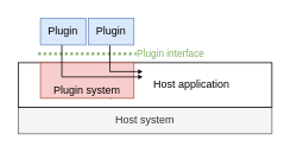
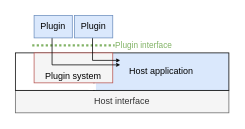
- <mxCell id="8" value="Plugin system" style="rounded=0;whiteSpace=wrap;html=1;fillColor=#f8cecc;strokeColor=#b85450;verticalAlign=bottom;" vertex="1" parent="1"><mxGeometry x="45" y="70" width="105" height="40" as="geometry" /></mxCell>
+ <mxCell id="8" value="Plugin system" style="rounded=0;whiteSpace=wrap;html=1;fillColor=#f5f5f5;strokeColor=#b85450;verticalAlign=bottom;" vertex="1" parent="1"><mxGeometry x="45" y="70" width="105" height="40" as="geometry" /></mxCell>
- <mxCell id="6" value="Host application" style="rounded=0;whiteSpace=wrap;html=1;align=center;" vertex="1" parent="1"><mxGeometry x="125" y="70" width="180" height="50" as="geometry" /></mxCell>
+ <mxCell id="6" value="Host application" style="rounded=0;whiteSpace=wrap;html=1;align=center;fillColor=#dae8fc;" vertex="1" parent="1"><mxGeometry x="125" y="70" width="180" height="50" as="geometry" /></mxCell>
- <mxCell id="2" value="Host system" style="rounded=0;whiteSpace=wrap;html=1;fillColor=#f5f5f5;fontColor=#333333;strokeColor=#666666;" vertex="1" parent="1"><mxGeometry x="20" y="120" width="285" height="30" as="geometry" /></mxCell>
+ <mxCell id="2" value="Host interface" style="rounded=0;whiteSpace=wrap;html=1;fillColor=#f5f5f5;fontColor=#333333;strokeColor=#666666;" vertex="1" parent="1"><mxGeometry x="20" y="120" width="285" height="30" as="geometry" /></mxCell>
